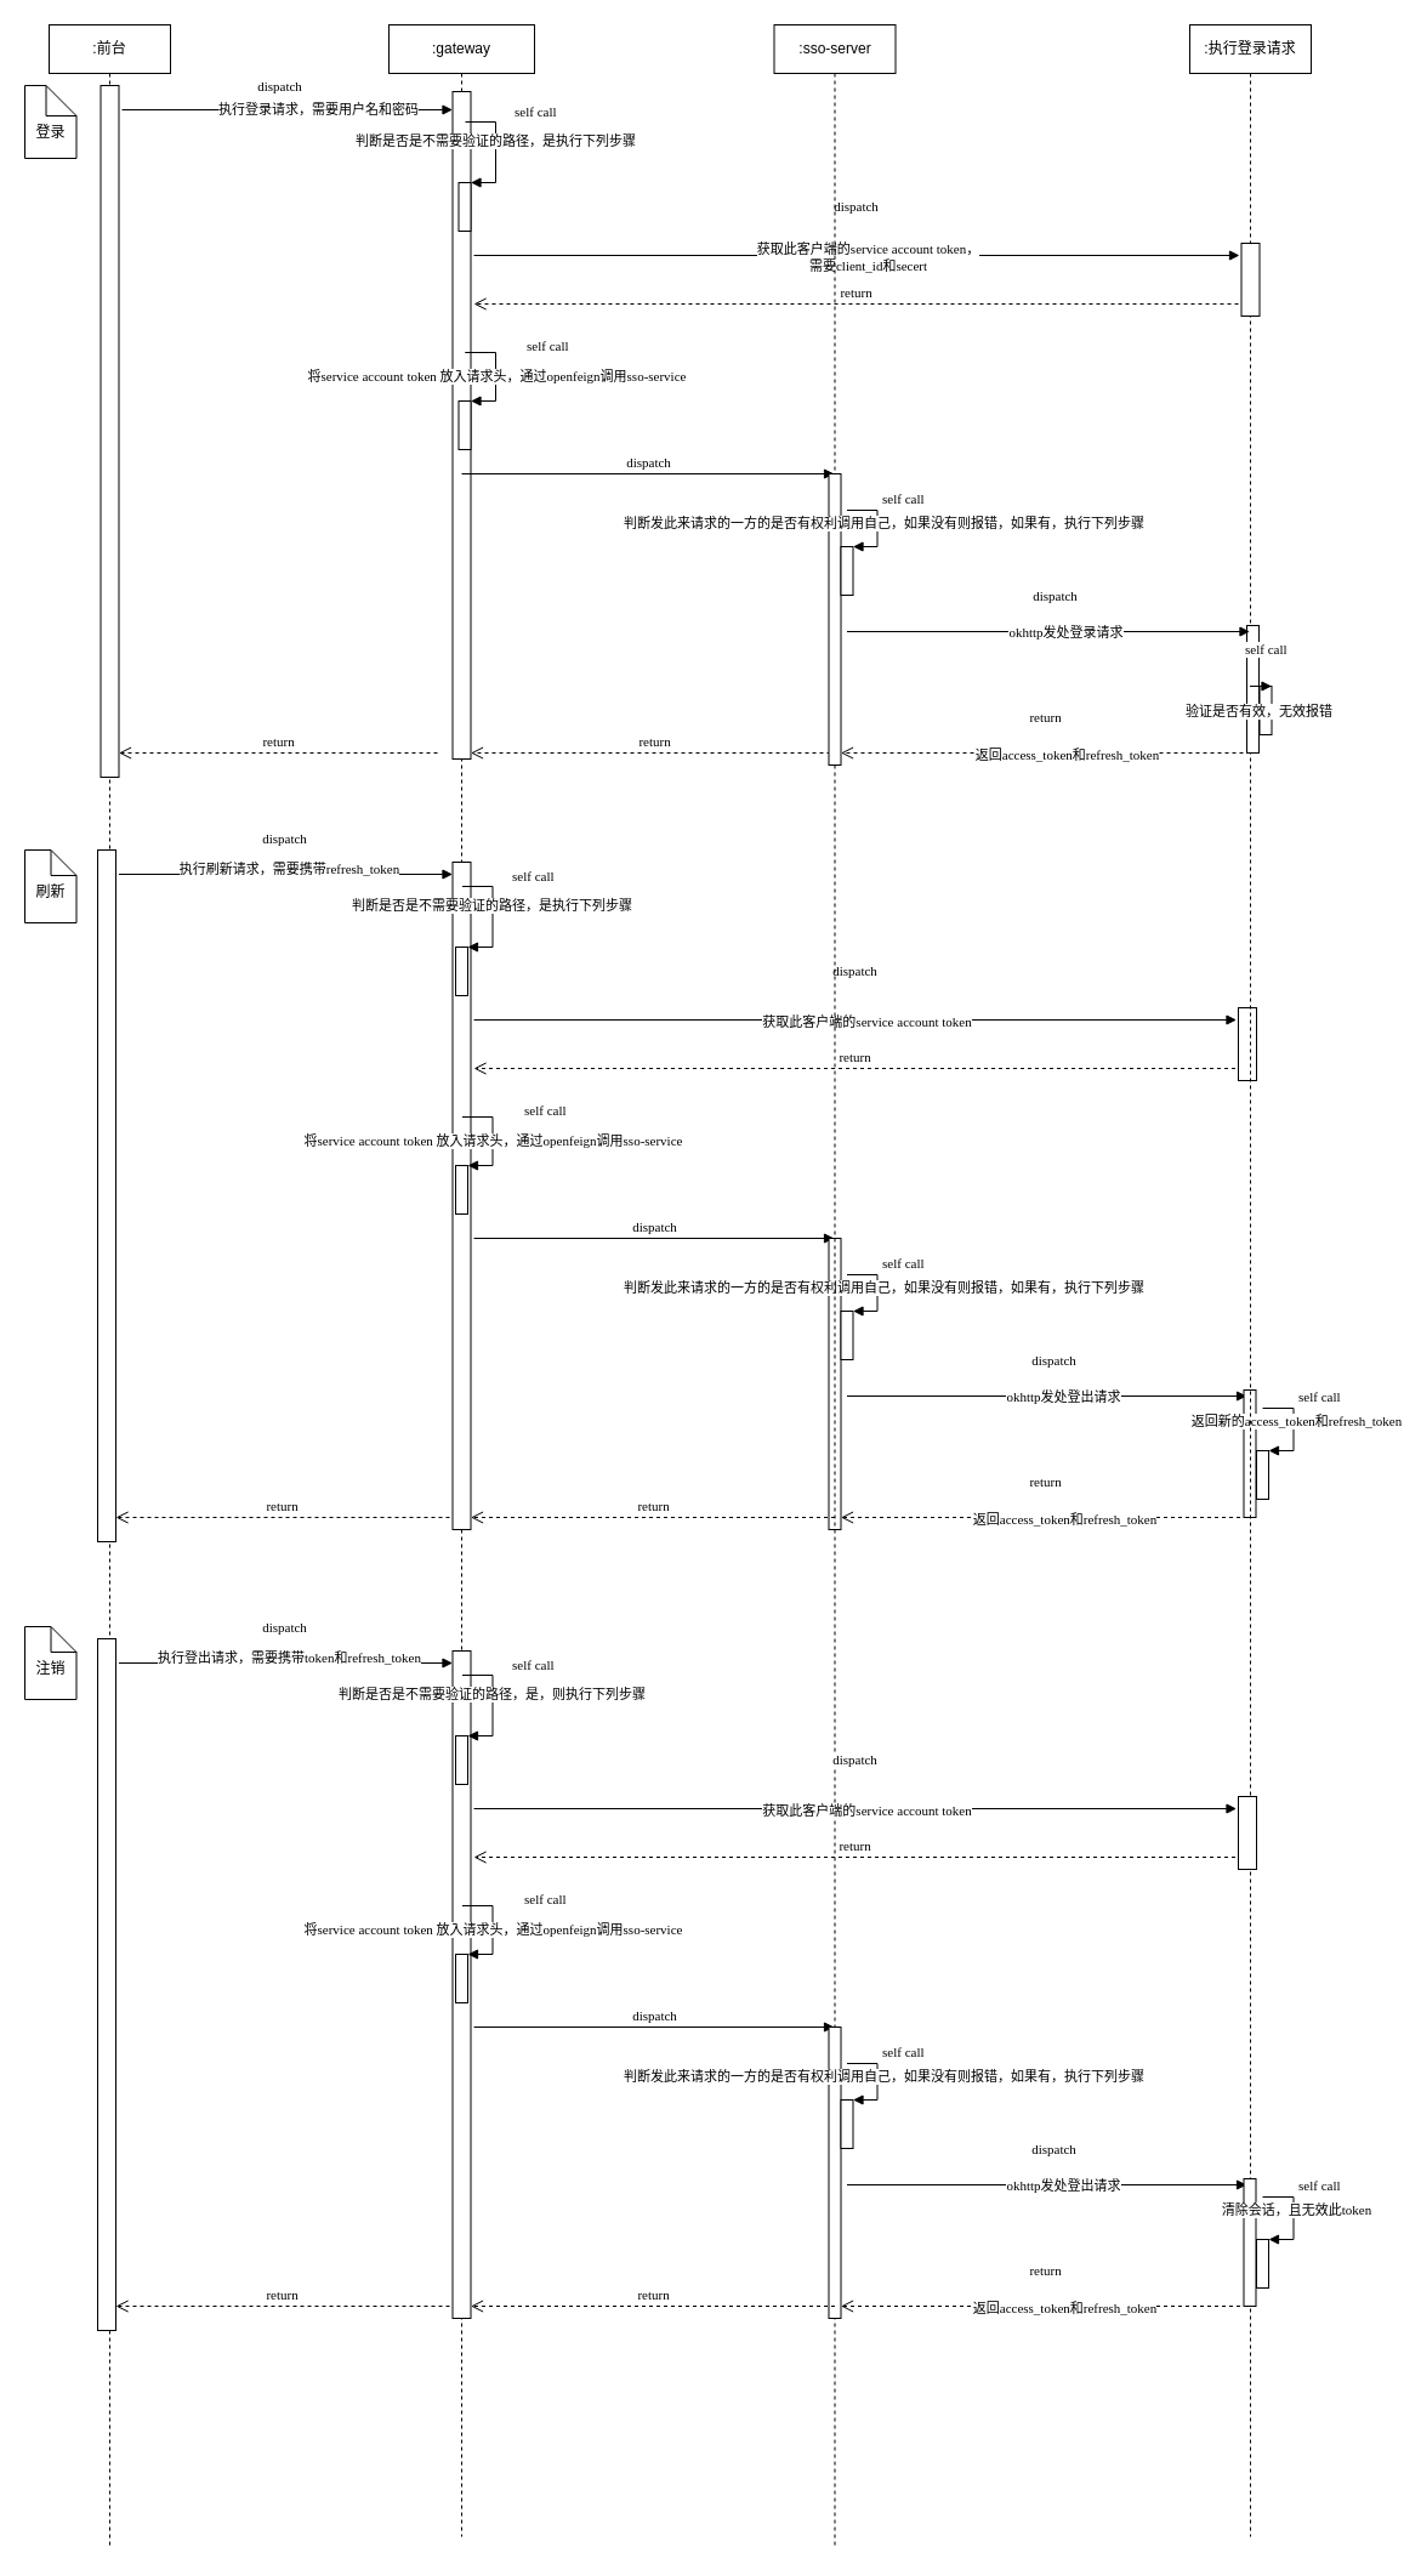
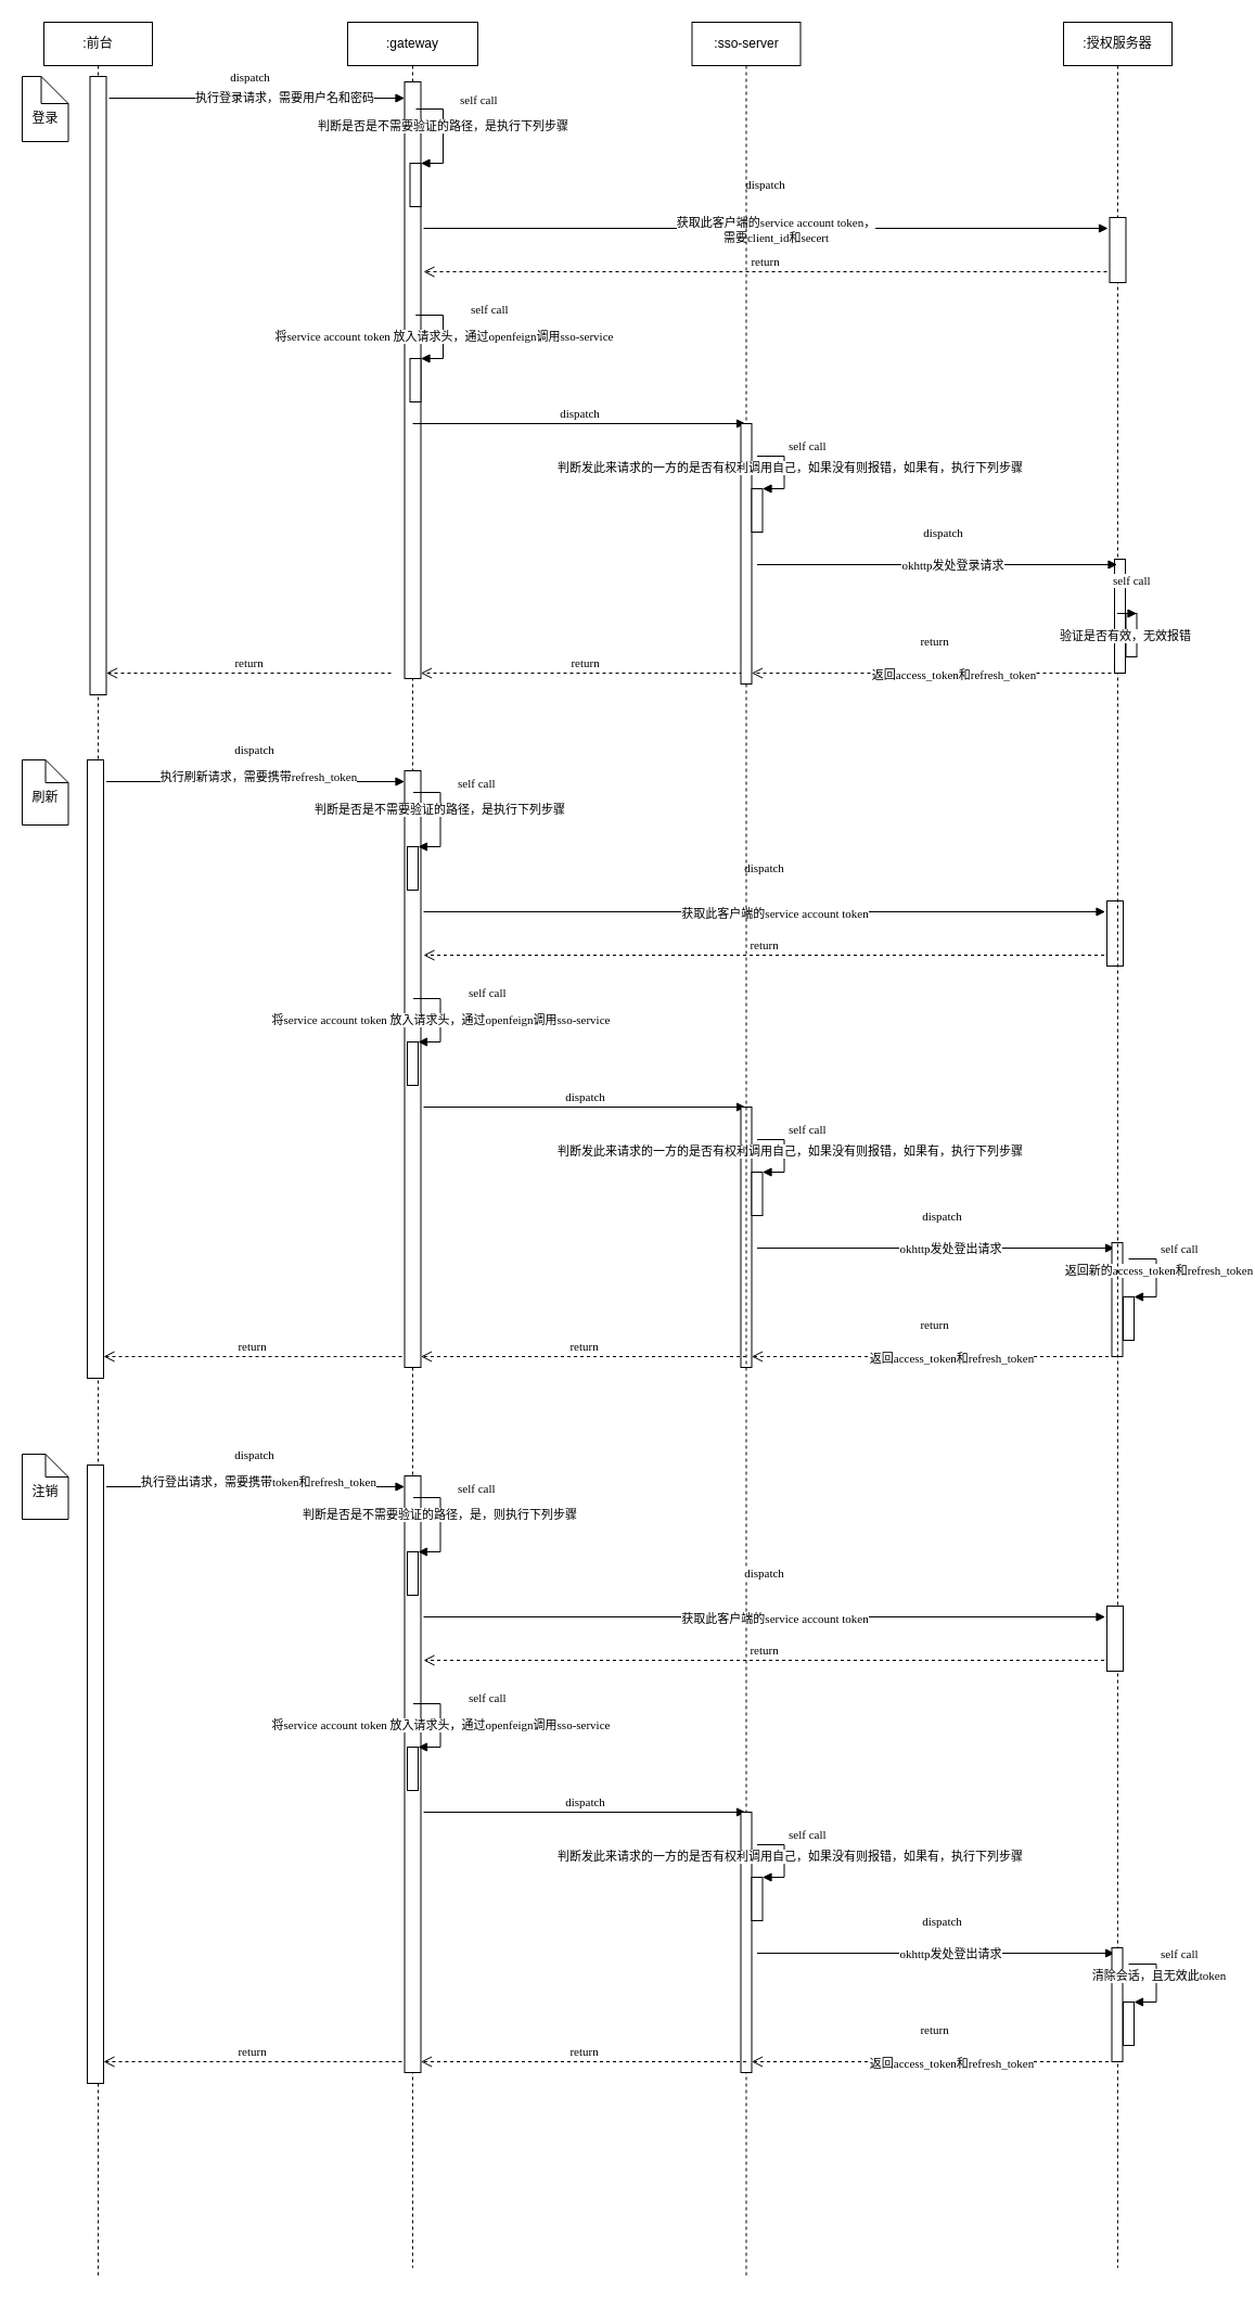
- <mxCell id="46" value=":执行登录请求" style="shape=umlLifeline;perimeter=lifelinePerimeter;whiteSpace=wrap;html=1;container=1;collapsible=0;recursiveResize=0;outlineConnect=0;" parent="1" vertex="1"><mxGeometry x="980" width="100" height="2070" as="geometry" y="20" /></mxCell>
+ <mxCell id="46" value=":授权服务器" style="shape=umlLifeline;perimeter=lifelinePerimeter;whiteSpace=wrap;html=1;container=1;collapsible=0;recursiveResize=0;outlineConnect=0;" parent="1" vertex="1"><mxGeometry x="980" width="100" height="2070" as="geometry" y="20" /></mxCell>
